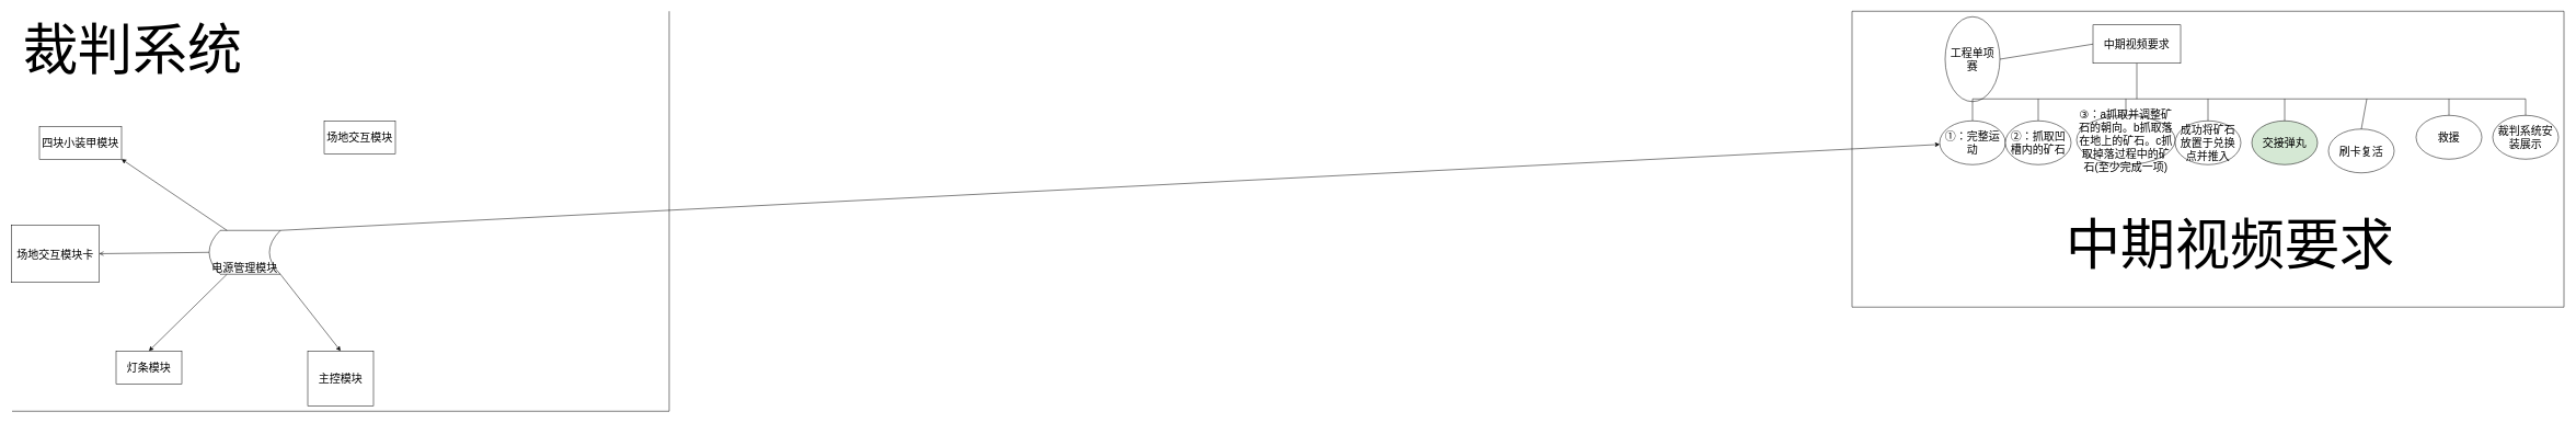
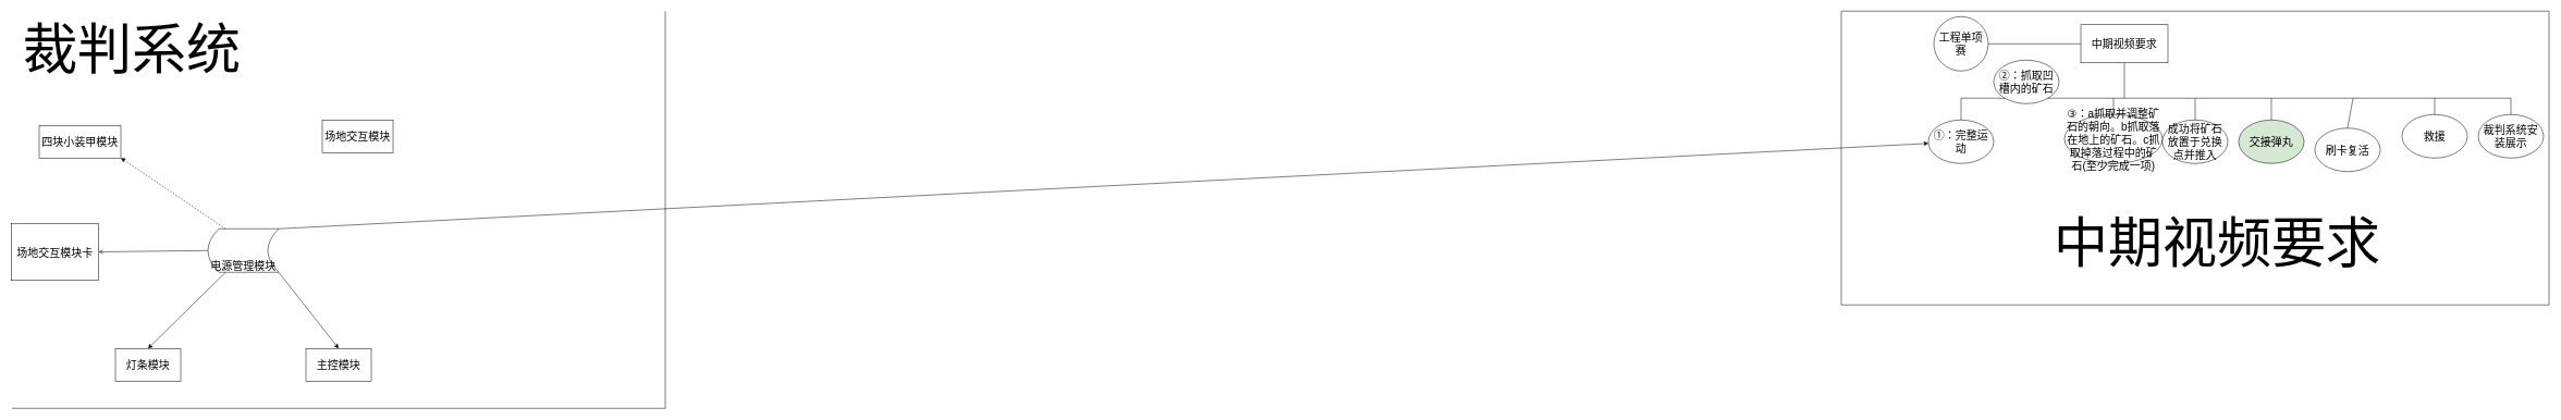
- <mxCell id="2" value="&lt;font style=&quot;font-size: 20px&quot;&gt;工程单项赛&lt;/font&gt;" style="ellipse;whiteSpace=wrap;html=1;aspect=fixed;" vertex="1" parent="1"><mxGeometry x="3551" y="30" width="100" height="155" as="geometry" /></mxCell>
+ <mxCell id="2" value="&lt;font style=&quot;font-size: 20px&quot;&gt;工程单项赛&lt;/font&gt;" style="ellipse;whiteSpace=wrap;html=1;aspect=fixed;" vertex="1" parent="1"><mxGeometry x="3551" y="30" width="100" height="100" as="geometry" /></mxCell>
- <mxCell id="10" value="&lt;font style=&quot;font-size: 20px&quot;&gt;②：抓取凹槽内的矿石&lt;/font&gt;" style="ellipse;whiteSpace=wrap;html=1;" vertex="1" parent="1"><mxGeometry x="3661" y="220" width="120" height="80" as="geometry" /></mxCell>
+ <mxCell id="10" value="&lt;font style=&quot;font-size: 20px&quot;&gt;②：抓取凹槽内的矿石&lt;/font&gt;" style="ellipse;whiteSpace=wrap;html=1;" vertex="1" parent="1"><mxGeometry x="3661" y="110" width="120" height="80" as="geometry" /></mxCell>
- <mxCell id="39" value="" style="endArrow=classic;html=1;rounded=0;fontSize=20;exitX=0.25;exitY=0;exitDx=0;exitDy=0;entryX=1;entryY=1;entryDx=0;entryDy=0;" edge="1" parent="1" source="31" target="32"><mxGeometry width="50" height="50" relative="1" as="geometry"><mxPoint x="491" y="500" as="sourcePoint" /><mxPoint x="541" y="450" as="targetPoint" /></mxGeometry></mxCell>
+ <mxCell id="39" value="" style="endArrow=classic;html=1;rounded=0;fontSize=20;exitX=0.25;exitY=0;exitDx=0;exitDy=0;entryX=1;entryY=1;entryDx=0;entryDy=0;dashed=1;" edge="1" parent="1" source="31" target="32"><mxGeometry width="50" height="50" relative="1" as="geometry"><mxPoint x="491" y="500" as="sourcePoint" /><mxPoint x="541" y="450" as="targetPoint" /></mxGeometry></mxCell>
- <mxCell id="34" value="主控模块" style="rounded=0;whiteSpace=wrap;html=1;fontSize=20;" vertex="1" parent="1"><mxGeometry x="561" y="640" width="120" height="100" as="geometry" /></mxCell>
+ <mxCell id="34" value="主控模块" style="rounded=0;whiteSpace=wrap;html=1;fontSize=20;" vertex="1" parent="1"><mxGeometry x="561" y="640" width="120" height="60" as="geometry" /></mxCell>
